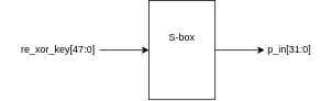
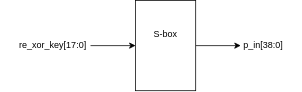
- <mxCell id="6" value="re_xor_key[47:0]" style="text;html=1;align=center;verticalAlign=middle;whiteSpace=wrap;rounded=0;" vertex="1" parent="1"><mxGeometry x="20" y="45" width="100" height="30" as="geometry" /></mxCell>
+ <mxCell id="6" value="re_xor_key[17:0]" style="text;html=1;align=center;verticalAlign=middle;whiteSpace=wrap;rounded=0;" vertex="1" parent="1"><mxGeometry x="20" y="45" width="100" height="30" as="geometry" /></mxCell>
- <mxCell id="7" value="p_in[31:0]" style="text;html=1;align=center;verticalAlign=middle;whiteSpace=wrap;rounded=0;" vertex="1" parent="1"><mxGeometry x="320" y="45" width="60" height="30" as="geometry" /></mxCell>
+ <mxCell id="7" value="p_in[38:0]" style="text;html=1;align=center;verticalAlign=middle;whiteSpace=wrap;rounded=0;" vertex="1" parent="1"><mxGeometry x="320" y="45" width="60" height="30" as="geometry" /></mxCell>
